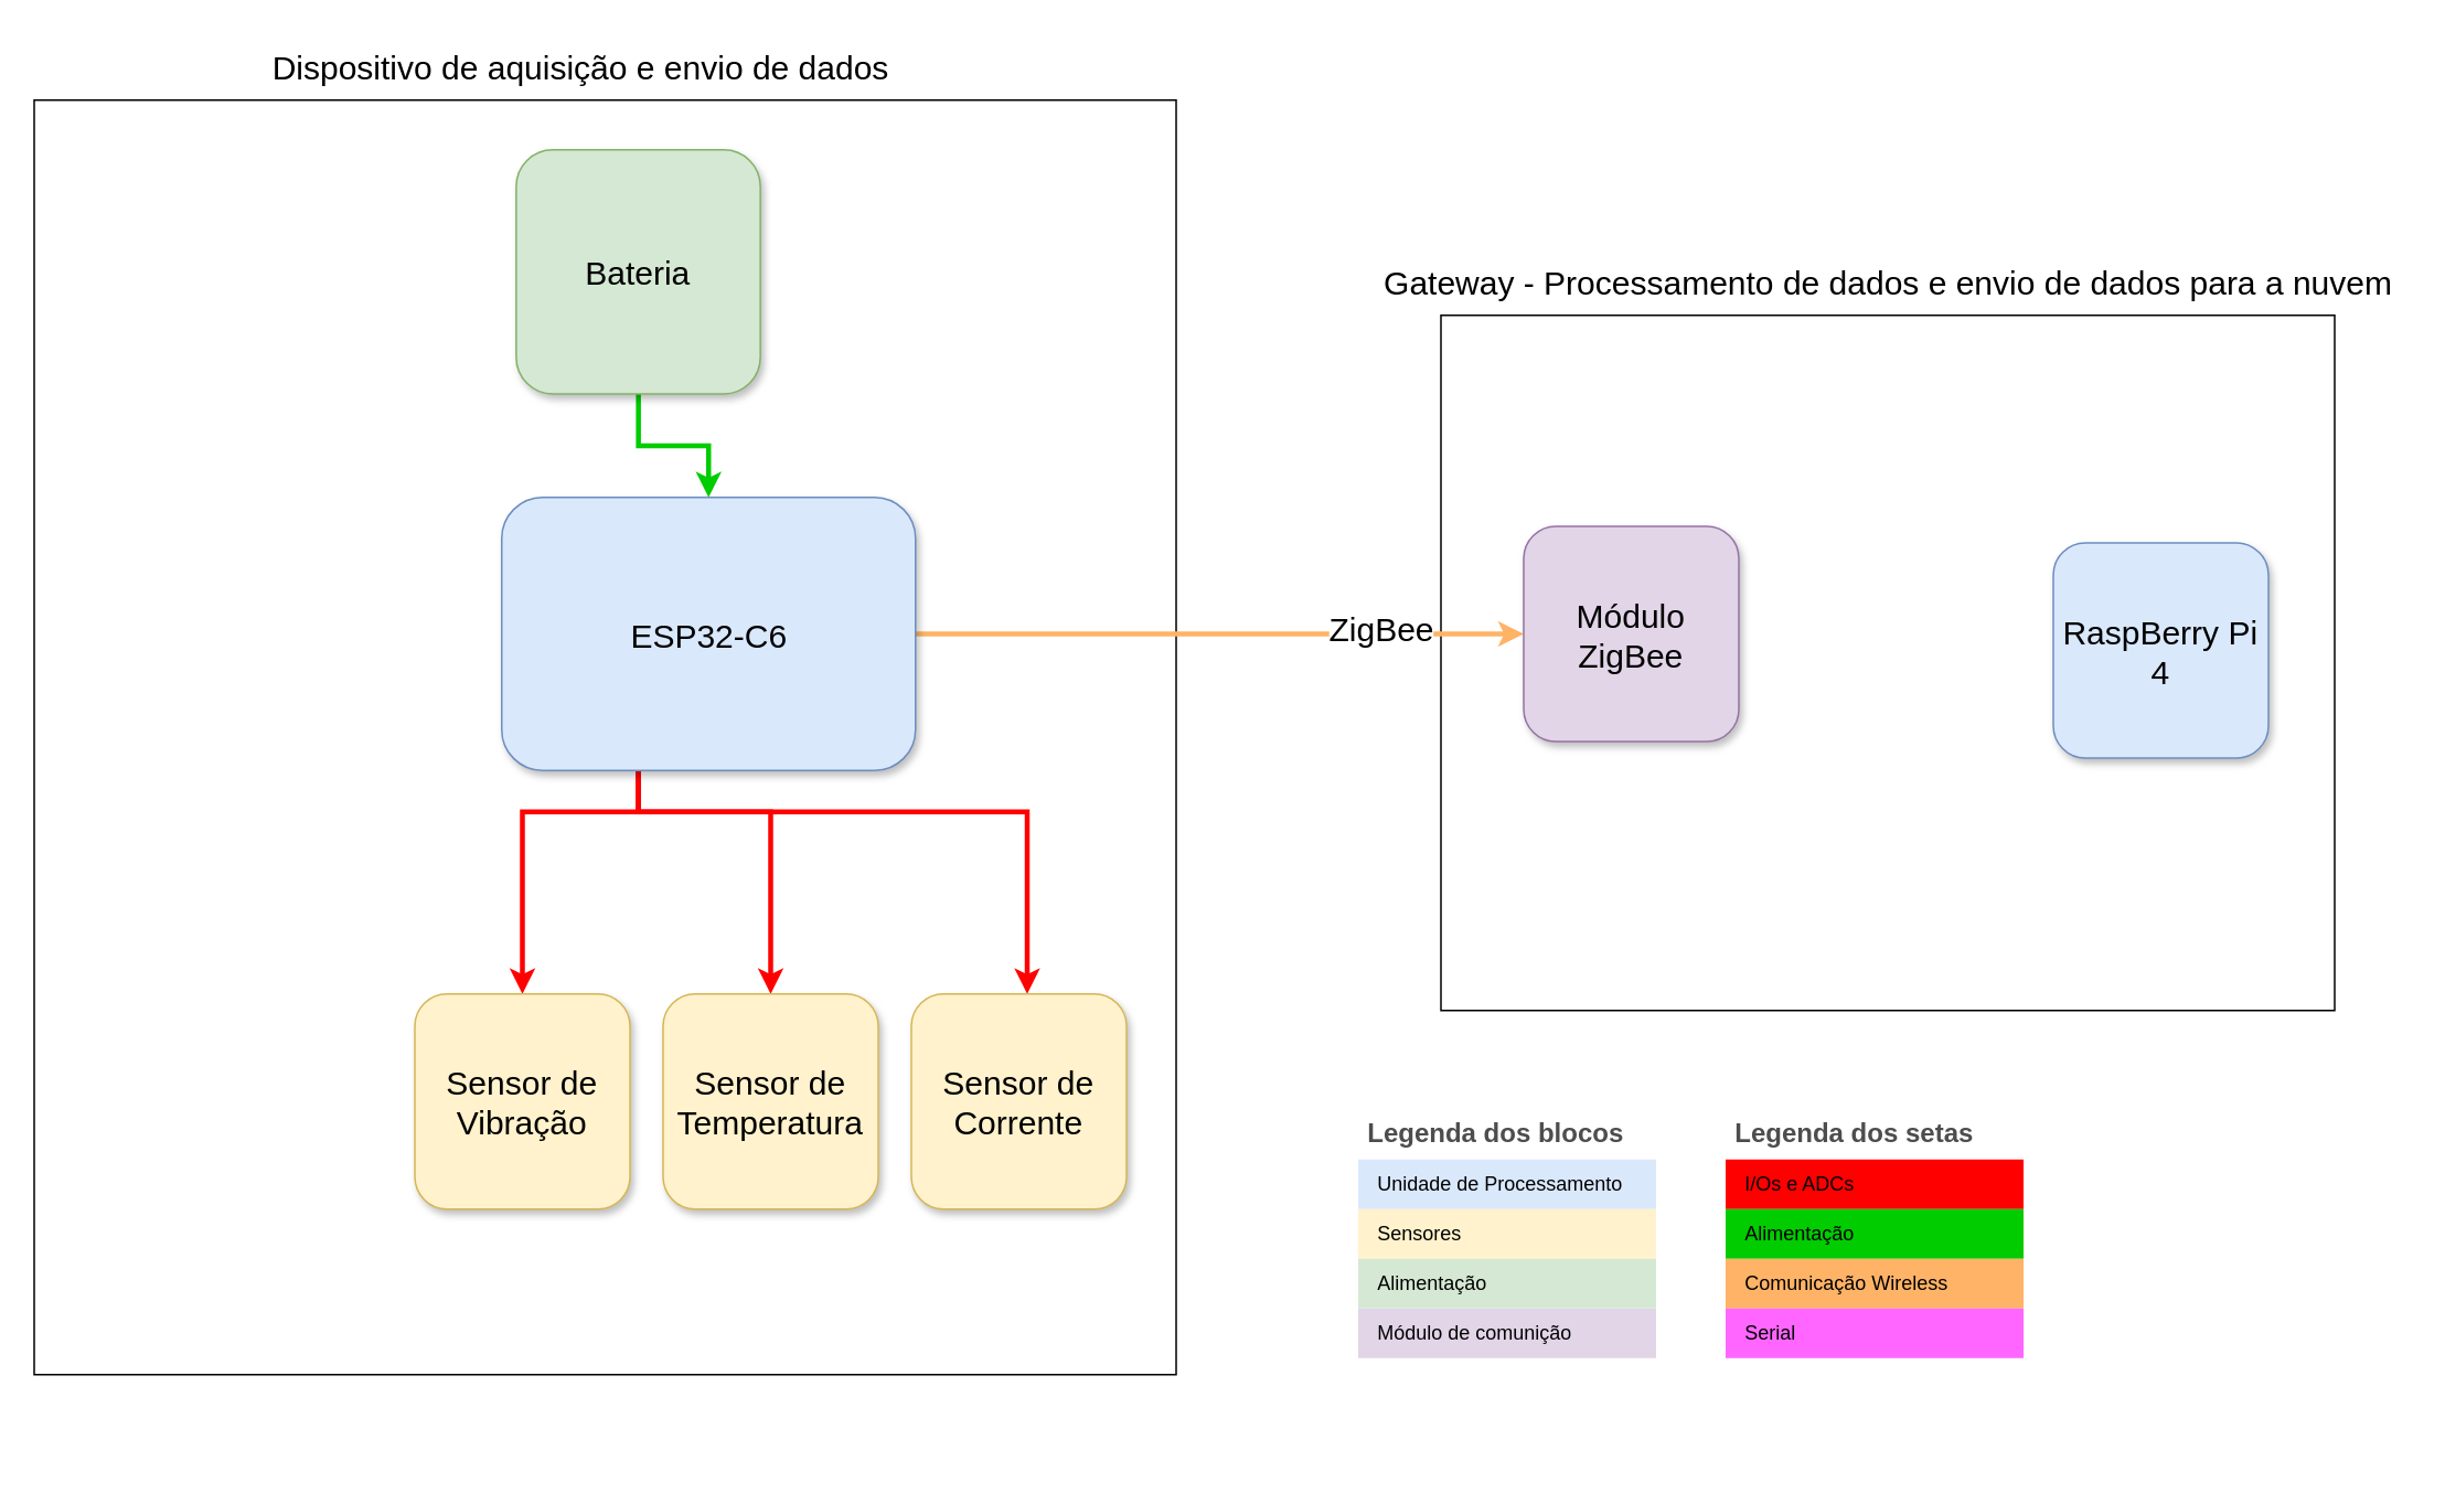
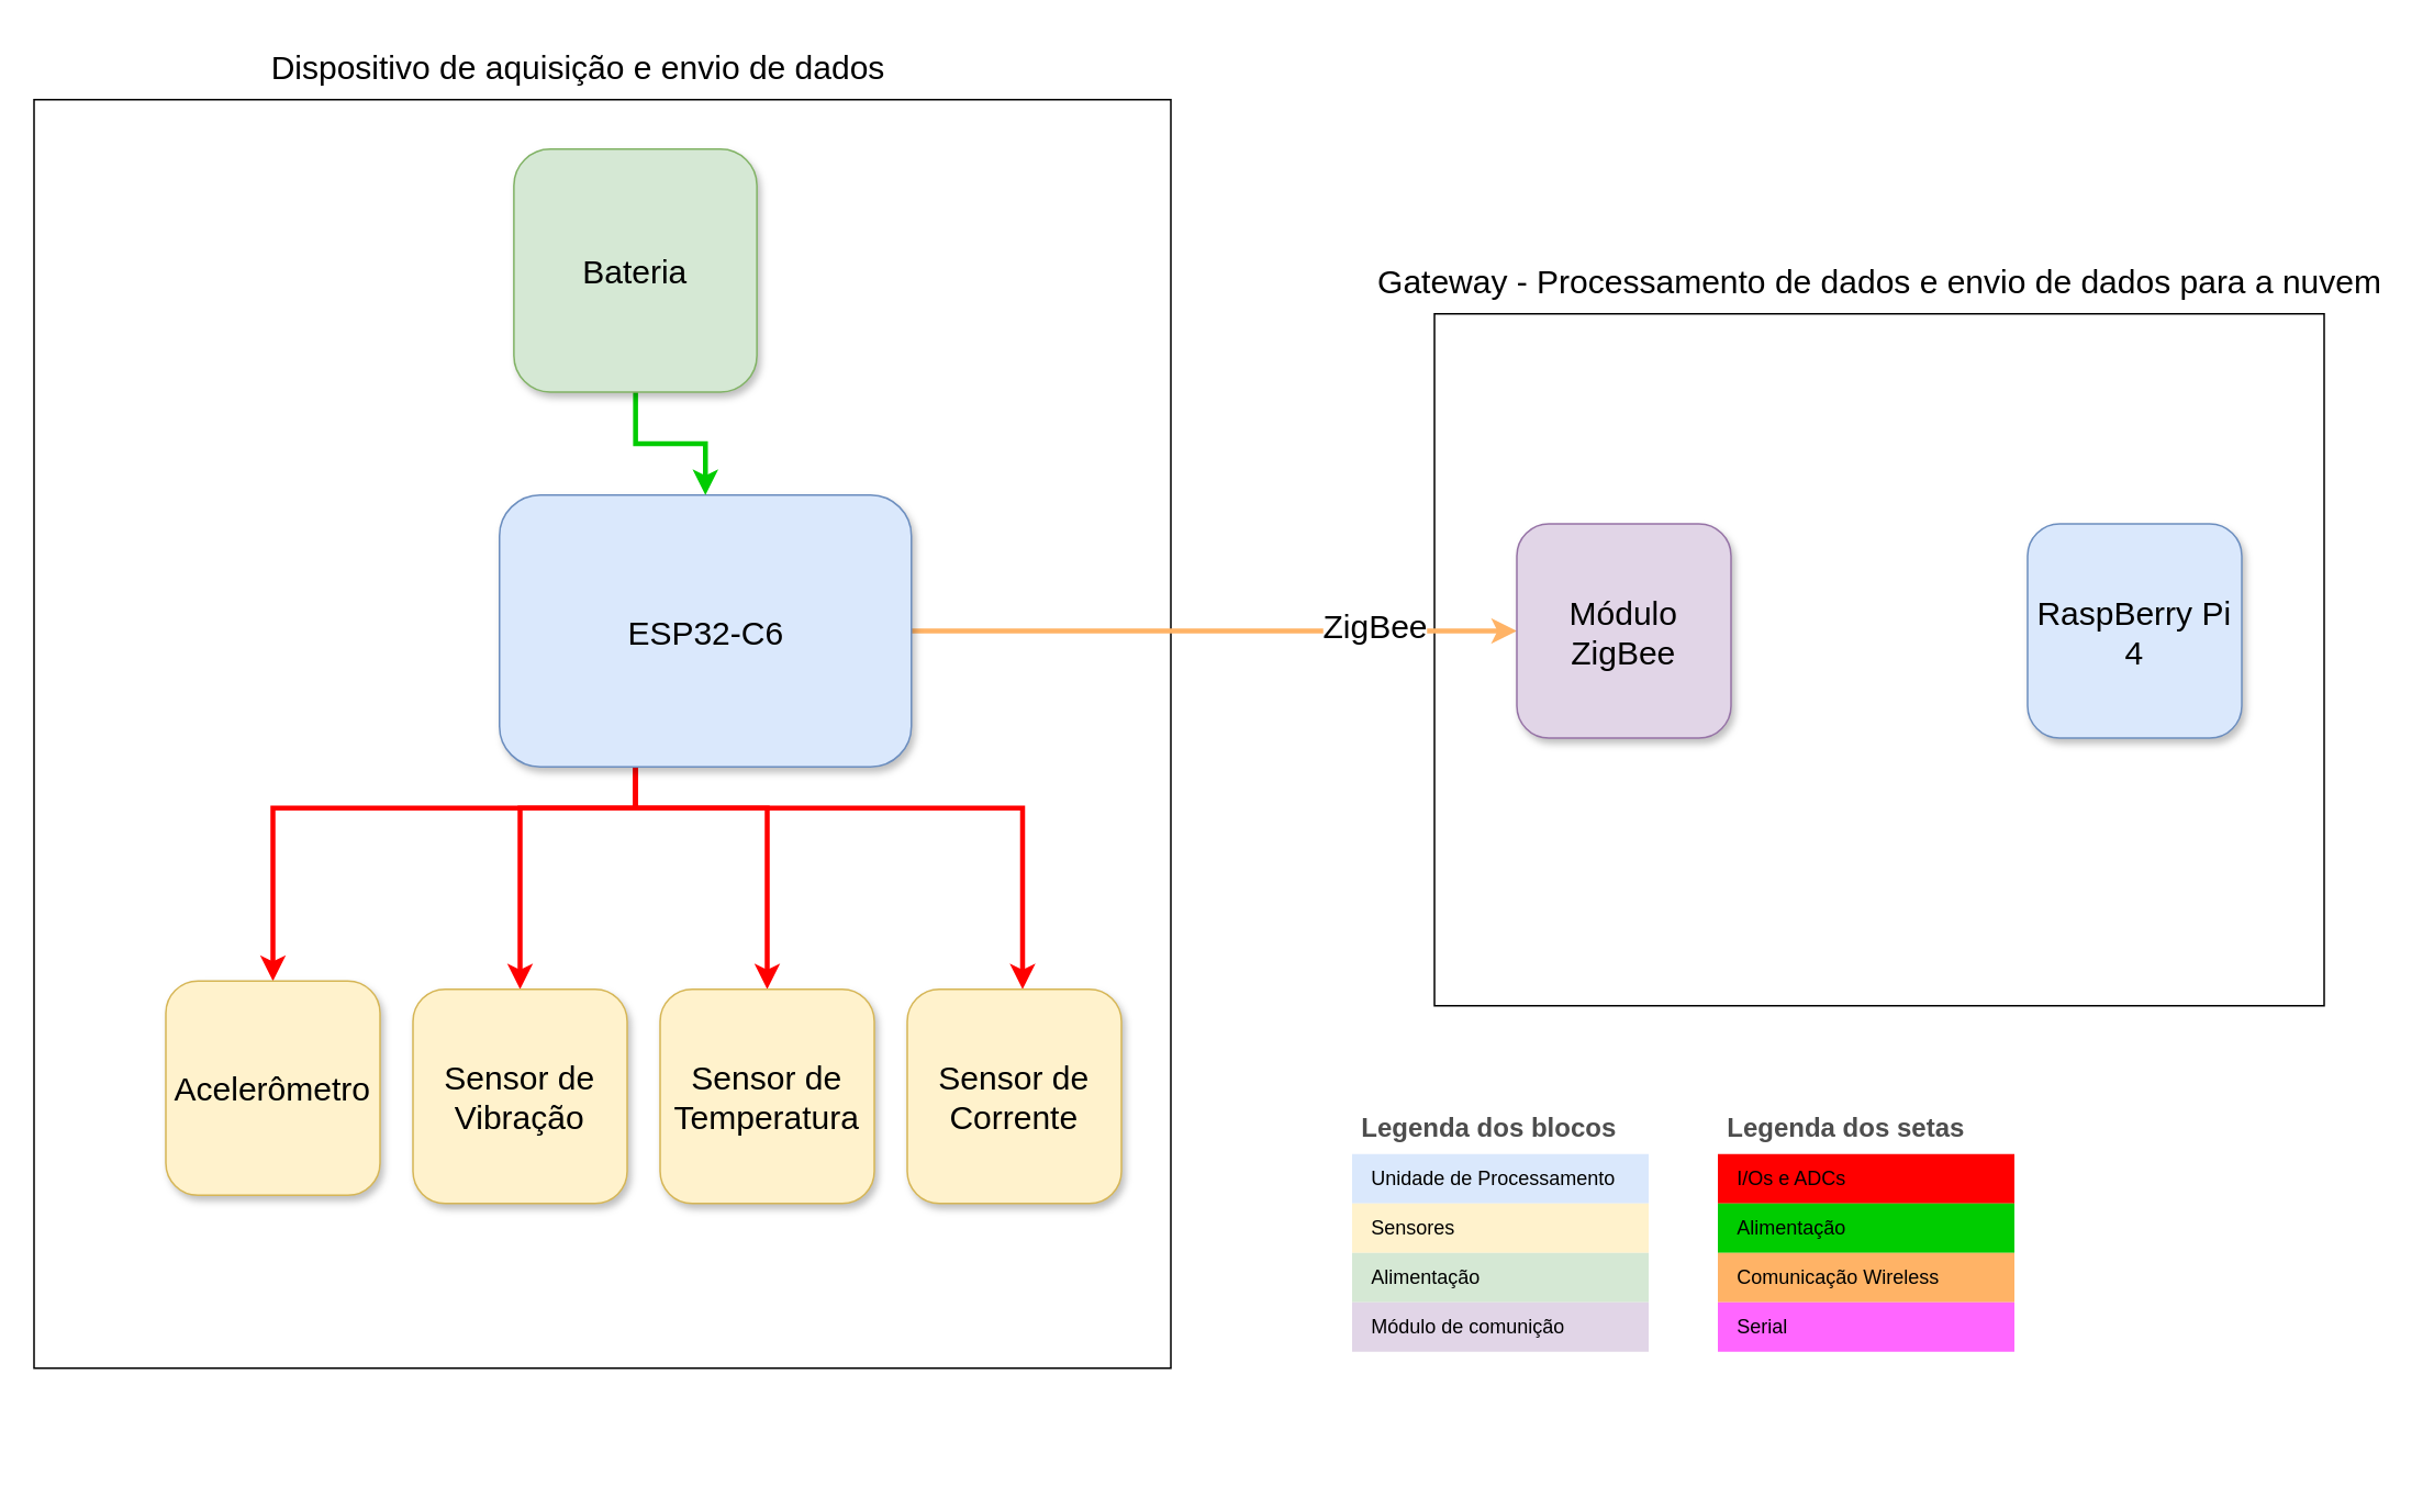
- <mxCell id="18" value="&lt;font style=&quot;font-size: 20px;&quot;&gt;RaspBerry Pi 4&lt;/font&gt;" style="whiteSpace=wrap;html=1;aspect=fixed;rounded=1;fillColor=#dae8fc;strokeColor=#6c8ebf;shadow=1;" parent="1" vertex="1"><mxGeometry x="1240" y="327.5" width="130" height="130" as="geometry" /></mxCell>
+ <mxCell id="18" value="&lt;font style=&quot;font-size: 20px;&quot;&gt;RaspBerry Pi 4&lt;/font&gt;" style="whiteSpace=wrap;html=1;aspect=fixed;rounded=1;fillColor=#dae8fc;strokeColor=#6c8ebf;shadow=1;" parent="1" vertex="1"><mxGeometry x="1230" y="317.5" width="130" height="130" as="geometry" /></mxCell>
+ <mxCell id="9" style="edgeStyle=orthogonalEdgeStyle;rounded=0;orthogonalLoop=1;jettySize=auto;html=1;strokeWidth=3;strokeColor=#FF0000;" edge="1" parent="1" source="10" target="46"><mxGeometry relative="1" as="geometry"><Array as="points"><mxPoint x="385" y="490" /><mxPoint x="165" y="490" /></Array></mxGeometry></mxCell>
+ <mxCell id="46" value="&lt;font style=&quot;font-size: 20px;&quot;&gt;Acelerômetro&lt;/font&gt;" style="whiteSpace=wrap;html=1;aspect=fixed;rounded=1;fillColor=#fff2cc;strokeColor=#d6b656;shadow=1;" vertex="1" parent="1"><mxGeometry x="100" y="595" width="130" height="130" as="geometry" /></mxCell>
